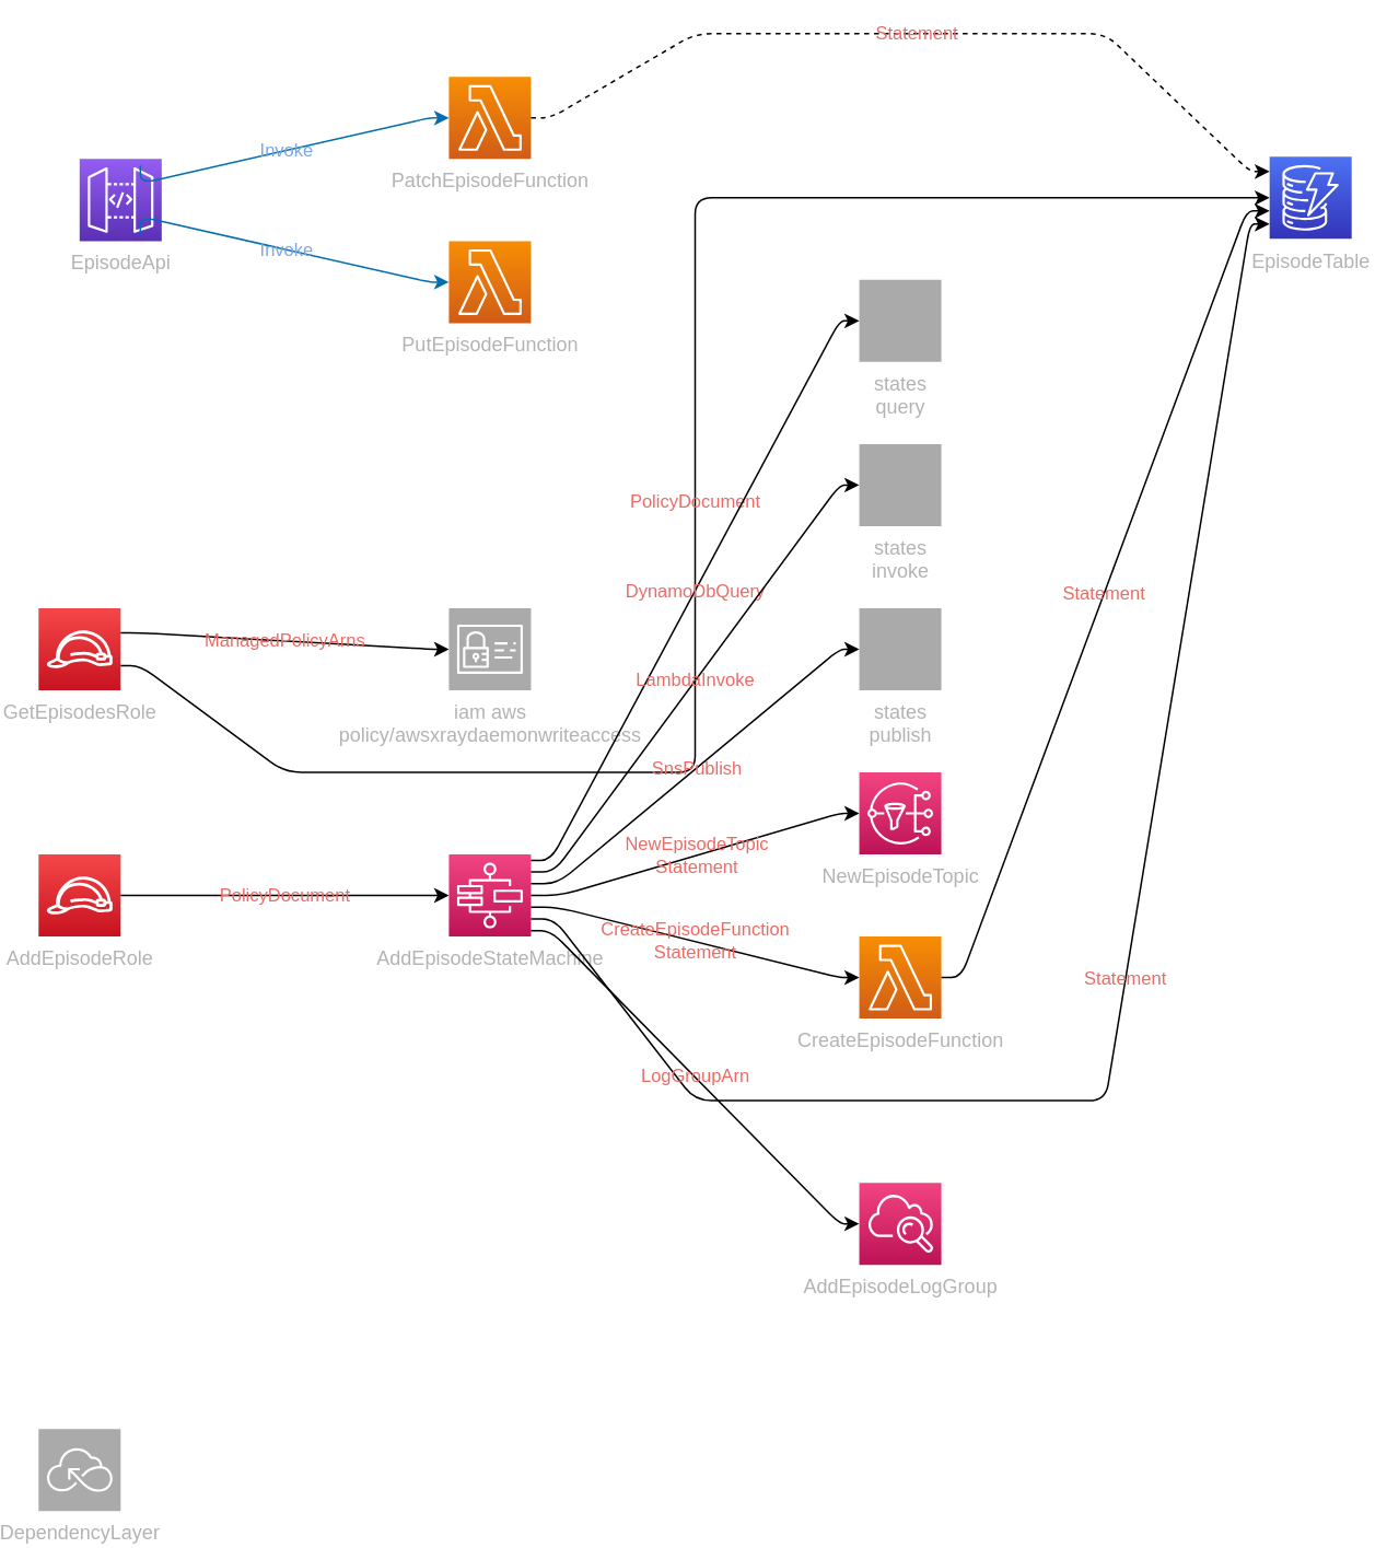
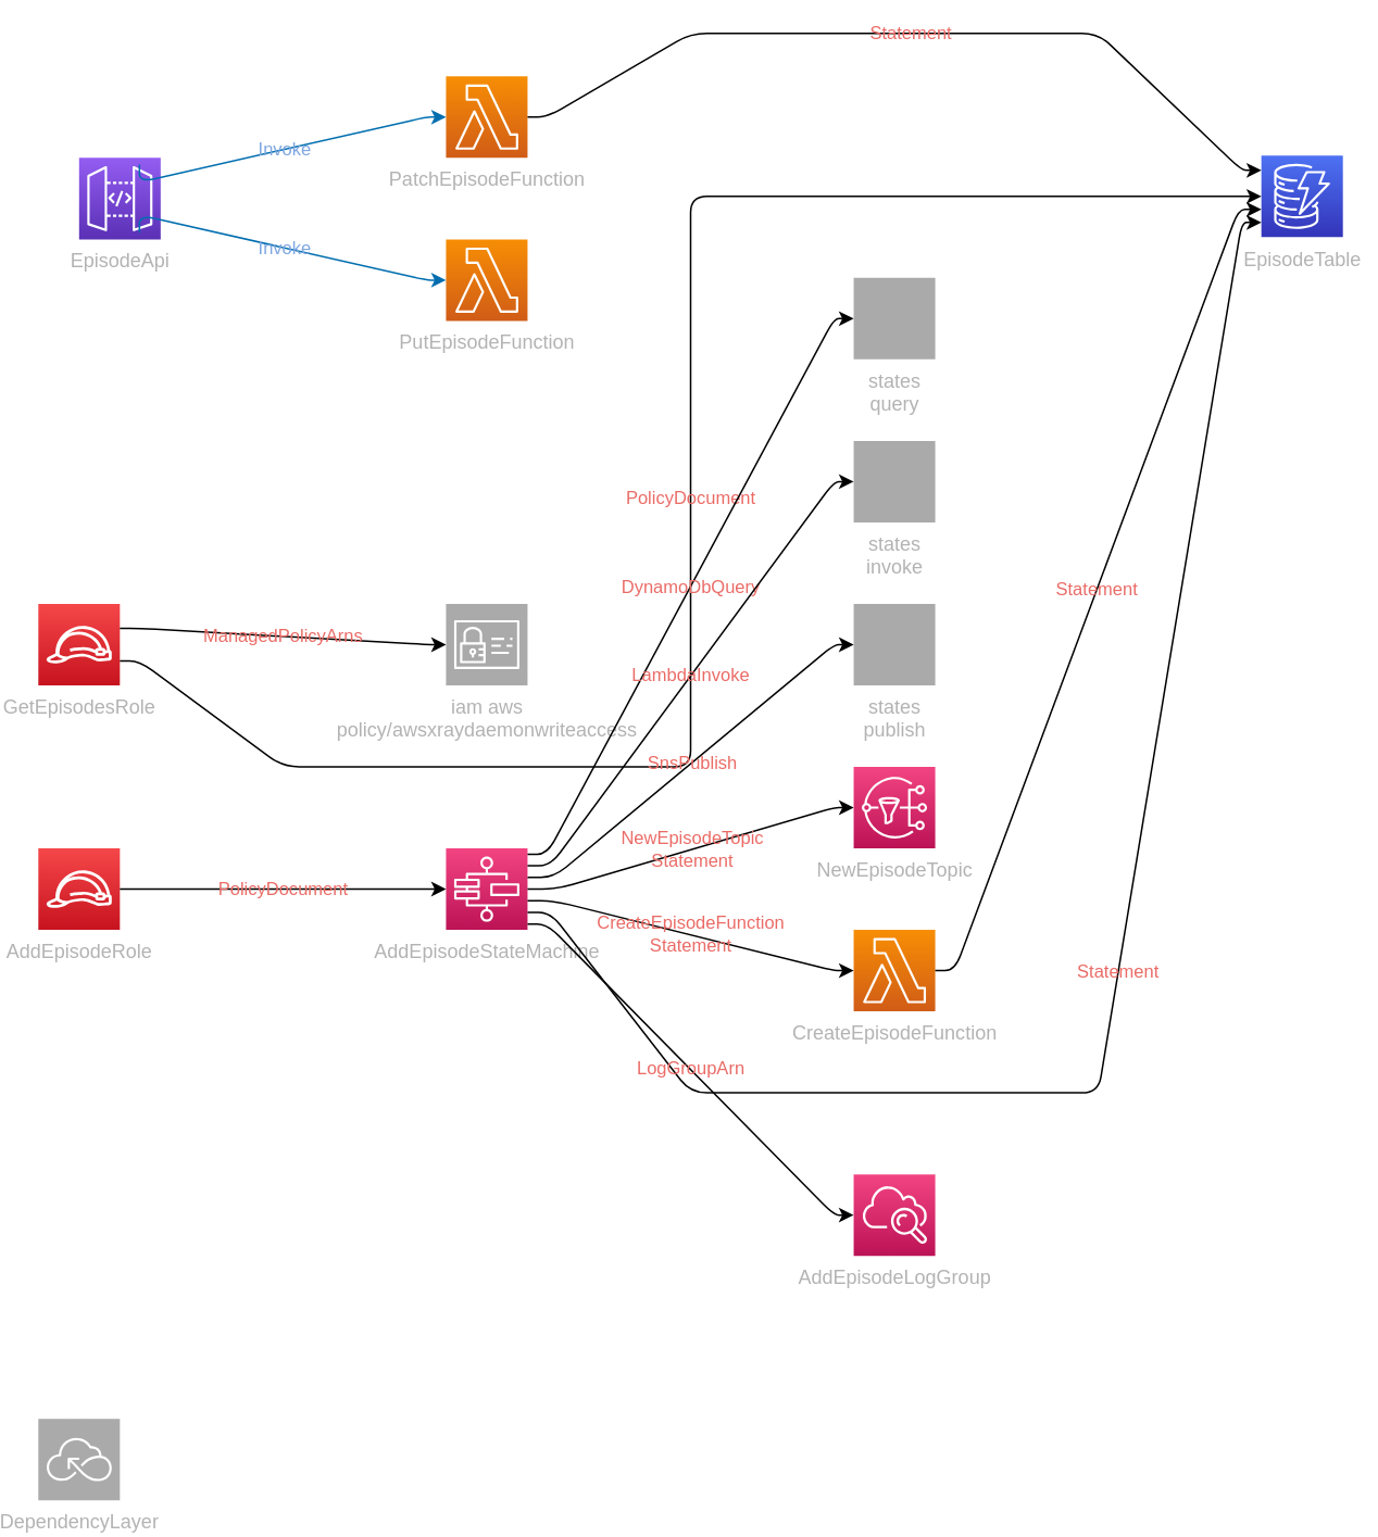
- <mxCell id="20" value="Statement" style="edgeStyle=orthogonalEdgeStyle;rounded=1;orthogonalLoop=1;jettySize=auto;html=1;labelBackgroundColor=none;fontColor=#EA6B66;noEdgeStyle=1;orthogonal=1;dashed=1;" edge="1" parent="1" source="5" target="8"><mxGeometry relative="1" as="geometry"><Array as="points"><mxPoint x="332" y="71.367" /><mxPoint x="420" y="20" /><mxPoint x="670" y="20" /><mxPoint x="758" y="104" /></Array></mxGeometry></mxCell>
+ <mxCell id="20" value="Statement" style="edgeStyle=orthogonalEdgeStyle;rounded=1;orthogonalLoop=1;jettySize=auto;html=1;labelBackgroundColor=none;fontColor=#EA6B66;noEdgeStyle=1;orthogonal=1;" edge="1" parent="1" source="5" target="8"><mxGeometry relative="1" as="geometry"><Array as="points"><mxPoint x="332" y="71.367" /><mxPoint x="420" y="20" /><mxPoint x="670" y="20" /><mxPoint x="758" y="104" /></Array></mxGeometry></mxCell>
